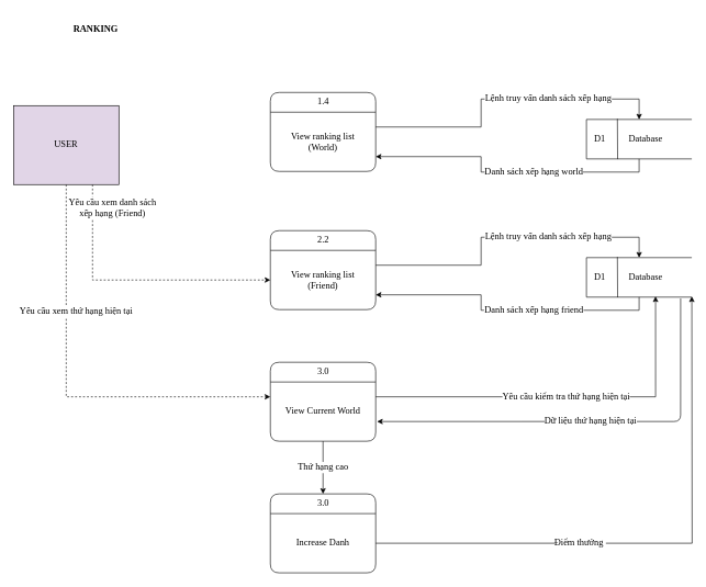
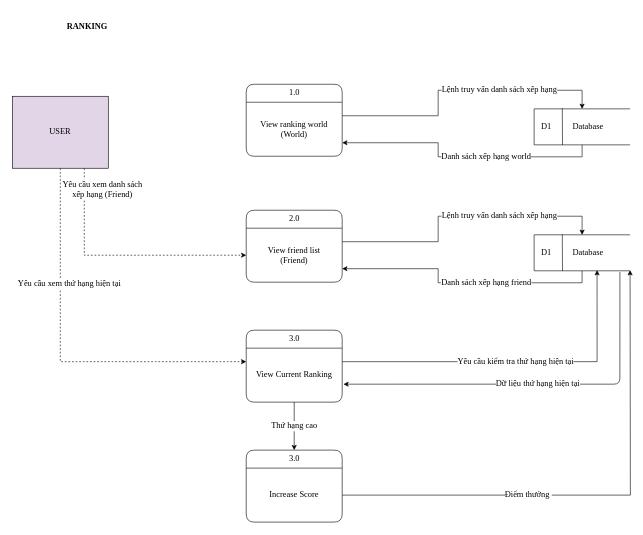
- <mxCell id="2" value="1.4" style="swimlane;childLayout=stackLayout;horizontal=1;startSize=30;horizontalStack=0;rounded=1;fontSize=14;fontStyle=0;strokeWidth=1;resizeParent=0;resizeLast=1;shadow=0;dashed=0;align=center;html=1;fontFamily=Verdana;" vertex="1" parent="1"><mxGeometry x="410" y="140" width="160" height="120" as="geometry" /></mxCell>
+ <mxCell id="2" value="1.0" style="swimlane;childLayout=stackLayout;horizontal=1;startSize=30;horizontalStack=0;rounded=1;fontSize=14;fontStyle=0;strokeWidth=1;resizeParent=0;resizeLast=1;shadow=0;dashed=0;align=center;html=1;fontFamily=Verdana;" vertex="1" parent="1"><mxGeometry x="410" y="140" width="160" height="120" as="geometry" /></mxCell>
- <mxCell id="3" value="View ranking list&lt;br style=&quot;font-size: 14px;&quot;&gt;(World)" style="text;html=1;strokeColor=none;fillColor=none;align=center;verticalAlign=middle;whiteSpace=wrap;rounded=0;fontFamily=Verdana;fontSize=14;" vertex="1" parent="2"><mxGeometry y="30" width="160" height="90" as="geometry" /></mxCell>
+ <mxCell id="3" value="View ranking world&lt;br style=&quot;font-size: 14px;&quot;&gt;(World)" style="text;html=1;strokeColor=none;fillColor=none;align=center;verticalAlign=middle;whiteSpace=wrap;rounded=0;fontFamily=Verdana;fontSize=14;" vertex="1" parent="2"><mxGeometry y="30" width="160" height="90" as="geometry" /></mxCell>
- <mxCell id="11" value="2.2" style="swimlane;childLayout=stackLayout;horizontal=1;startSize=30;horizontalStack=0;rounded=1;fontSize=14;fontStyle=0;strokeWidth=1;resizeParent=0;resizeLast=1;shadow=0;dashed=0;align=center;html=1;fontFamily=Verdana;" vertex="1" parent="1"><mxGeometry x="410" y="350" width="160" height="120" as="geometry" /></mxCell>
+ <mxCell id="11" value="2.0" style="swimlane;childLayout=stackLayout;horizontal=1;startSize=30;horizontalStack=0;rounded=1;fontSize=14;fontStyle=0;strokeWidth=1;resizeParent=0;resizeLast=1;shadow=0;dashed=0;align=center;html=1;fontFamily=Verdana;" vertex="1" parent="1"><mxGeometry x="410" y="350" width="160" height="120" as="geometry" /></mxCell>
- <mxCell id="12" value="View ranking list&lt;br style=&quot;font-size: 14px;&quot;&gt;(Friend)" style="text;html=1;strokeColor=none;fillColor=none;align=center;verticalAlign=middle;whiteSpace=wrap;rounded=0;fontFamily=Verdana;fontSize=14;" vertex="1" parent="11"><mxGeometry y="30" width="160" height="90" as="geometry" /></mxCell>
+ <mxCell id="12" value="View friend list&lt;br style=&quot;font-size: 14px;&quot;&gt;(Friend)" style="text;html=1;strokeColor=none;fillColor=none;align=center;verticalAlign=middle;whiteSpace=wrap;rounded=0;fontFamily=Verdana;fontSize=14;" vertex="1" parent="11"><mxGeometry y="30" width="160" height="90" as="geometry" /></mxCell>
- <mxCell id="14" value="View Current World" style="text;html=1;strokeColor=none;fillColor=none;align=center;verticalAlign=middle;whiteSpace=wrap;rounded=0;fontFamily=Verdana;fontSize=14;" vertex="1" parent="13"><mxGeometry y="30" width="160" height="90" as="geometry" /></mxCell>
+ <mxCell id="14" value="View Current Ranking" style="text;html=1;strokeColor=none;fillColor=none;align=center;verticalAlign=middle;whiteSpace=wrap;rounded=0;fontFamily=Verdana;fontSize=14;" vertex="1" parent="13"><mxGeometry y="30" width="160" height="90" as="geometry" /></mxCell>
- <mxCell id="16" value="Increase Danh" style="text;html=1;strokeColor=none;fillColor=none;align=center;verticalAlign=middle;whiteSpace=wrap;rounded=0;fontFamily=Verdana;fontSize=14;" vertex="1" parent="15"><mxGeometry y="30" width="160" height="90" as="geometry" /></mxCell>
+ <mxCell id="16" value="Increase Score" style="text;html=1;strokeColor=none;fillColor=none;align=center;verticalAlign=middle;whiteSpace=wrap;rounded=0;fontFamily=Verdana;fontSize=14;" vertex="1" parent="15"><mxGeometry y="30" width="160" height="90" as="geometry" /></mxCell>
